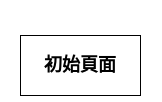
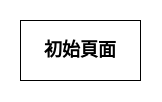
- <mxCell id="2" value="&lt;b&gt;&lt;font style=&quot;font-size: 18px;&quot;&gt;初始頁面&lt;/font&gt;&lt;/b&gt;" style="rounded=0;whiteSpace=wrap;html=1;" parent="1" vertex="1"><mxGeometry x="20" y="35" width="120" height="60" as="geometry" /></mxCell>
+ <mxCell id="2" value="&lt;b&gt;&lt;font style=&quot;font-size: 18px;&quot;&gt;初始頁面&lt;/font&gt;&lt;/b&gt;" style="rounded=0;whiteSpace=wrap;html=1;" parent="1" vertex="1"><mxGeometry x="20" y="20" width="120" height="60" as="geometry" /></mxCell>
